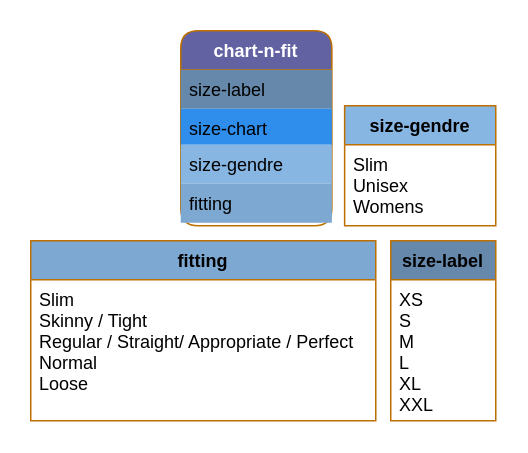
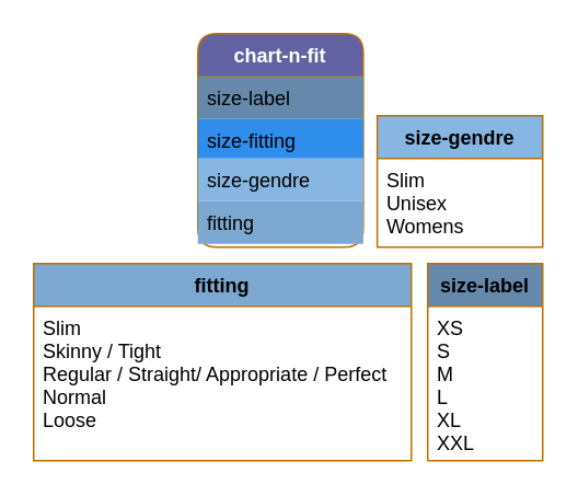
- <mxCell id="10" value="size-chart" style="text;align=left;verticalAlign=top;spacingLeft=4;spacingRight=4;overflow=hidden;rotatable=0;points=[[0,0.5],[1,0.5]];portConstraint=eastwest;rounded=0;shadow=0;html=0;fillColor=#2F8DEB;" parent="8" vertex="1"><mxGeometry y="52" width="100.75" height="24" as="geometry" /></mxCell>
+ <mxCell id="10" value="size-fitting" style="text;align=left;verticalAlign=top;spacingLeft=4;spacingRight=4;overflow=hidden;rotatable=0;points=[[0,0.5],[1,0.5]];portConstraint=eastwest;rounded=0;shadow=0;html=0;fillColor=#2F8DEB;" parent="8" vertex="1"><mxGeometry y="52" width="100.75" height="24" as="geometry" /></mxCell>
